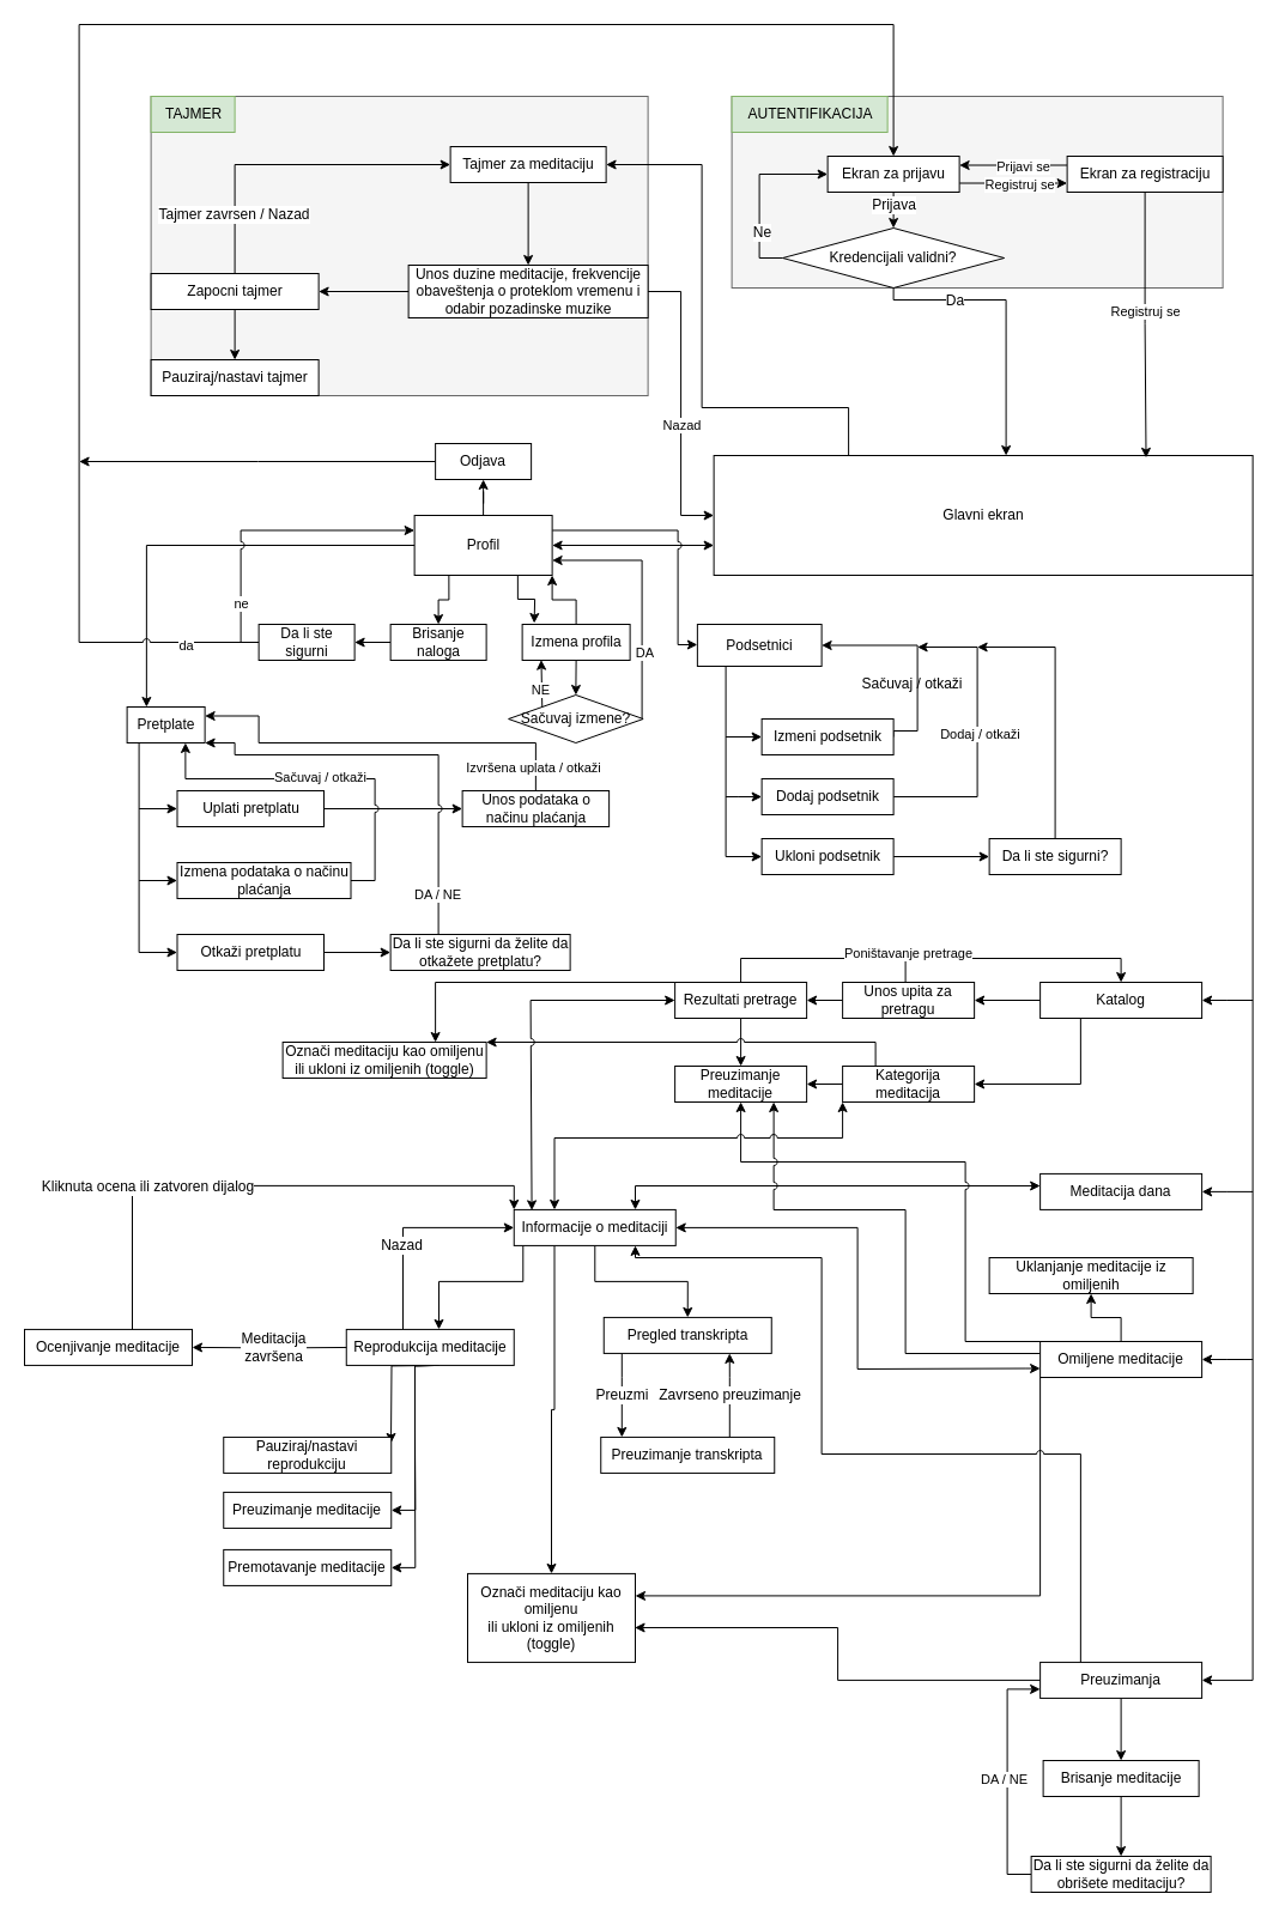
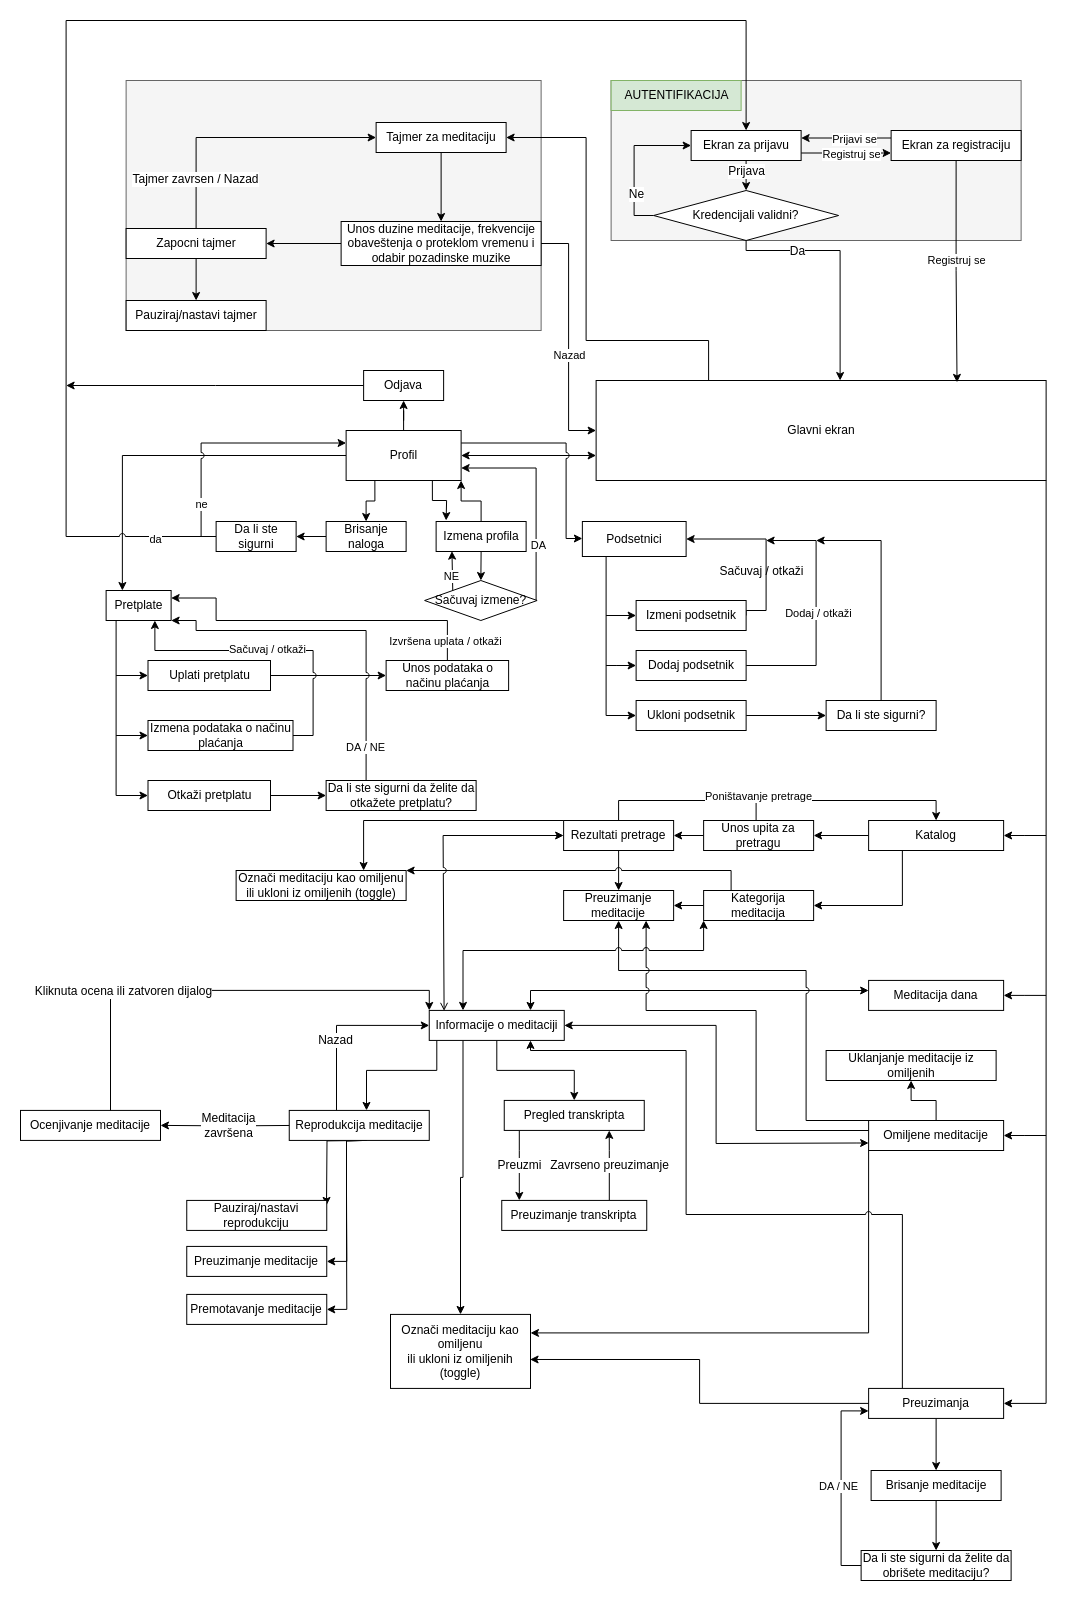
- <mxCell id="32" value="TAJMER" style="text;html=1;align=center;verticalAlign=middle;resizable=0;points=[];autosize=1;strokeColor=#82b366;fillColor=#d5e8d4;" vertex="1" parent="22"><mxGeometry width="70" height="30" as="geometry" /></mxCell>
- <mxCell id="142" style="edgeStyle=orthogonalEdgeStyle;rounded=0;orthogonalLoop=1;jettySize=auto;html=1;entryX=0.11;entryY=0.016;entryDx=0;entryDy=0;entryPerimeter=0;startArrow=classic;startFill=1;jumpStyle=arc;" edge="1" parent="1" source="136" target="93"><mxGeometry relative="1" as="geometry"><Array as="points"><mxPoint x="442.62" y="835" /><mxPoint x="442.62" y="1010" /></Array></mxGeometry></mxCell>
+ <mxCell id="142" style="edgeStyle=orthogonalEdgeStyle;rounded=0;orthogonalLoop=1;jettySize=auto;html=1;entryX=0.11;entryY=0.016;entryDx=0;entryDy=0;entryPerimeter=0;startArrow=classic;startFill=1;jumpStyle=arc;endArrow=open;" edge="1" parent="1" source="136" target="93"><mxGeometry relative="1" as="geometry"><Array as="points"><mxPoint x="442.62" y="835" /><mxPoint x="442.62" y="1010" /></Array></mxGeometry></mxCell>
